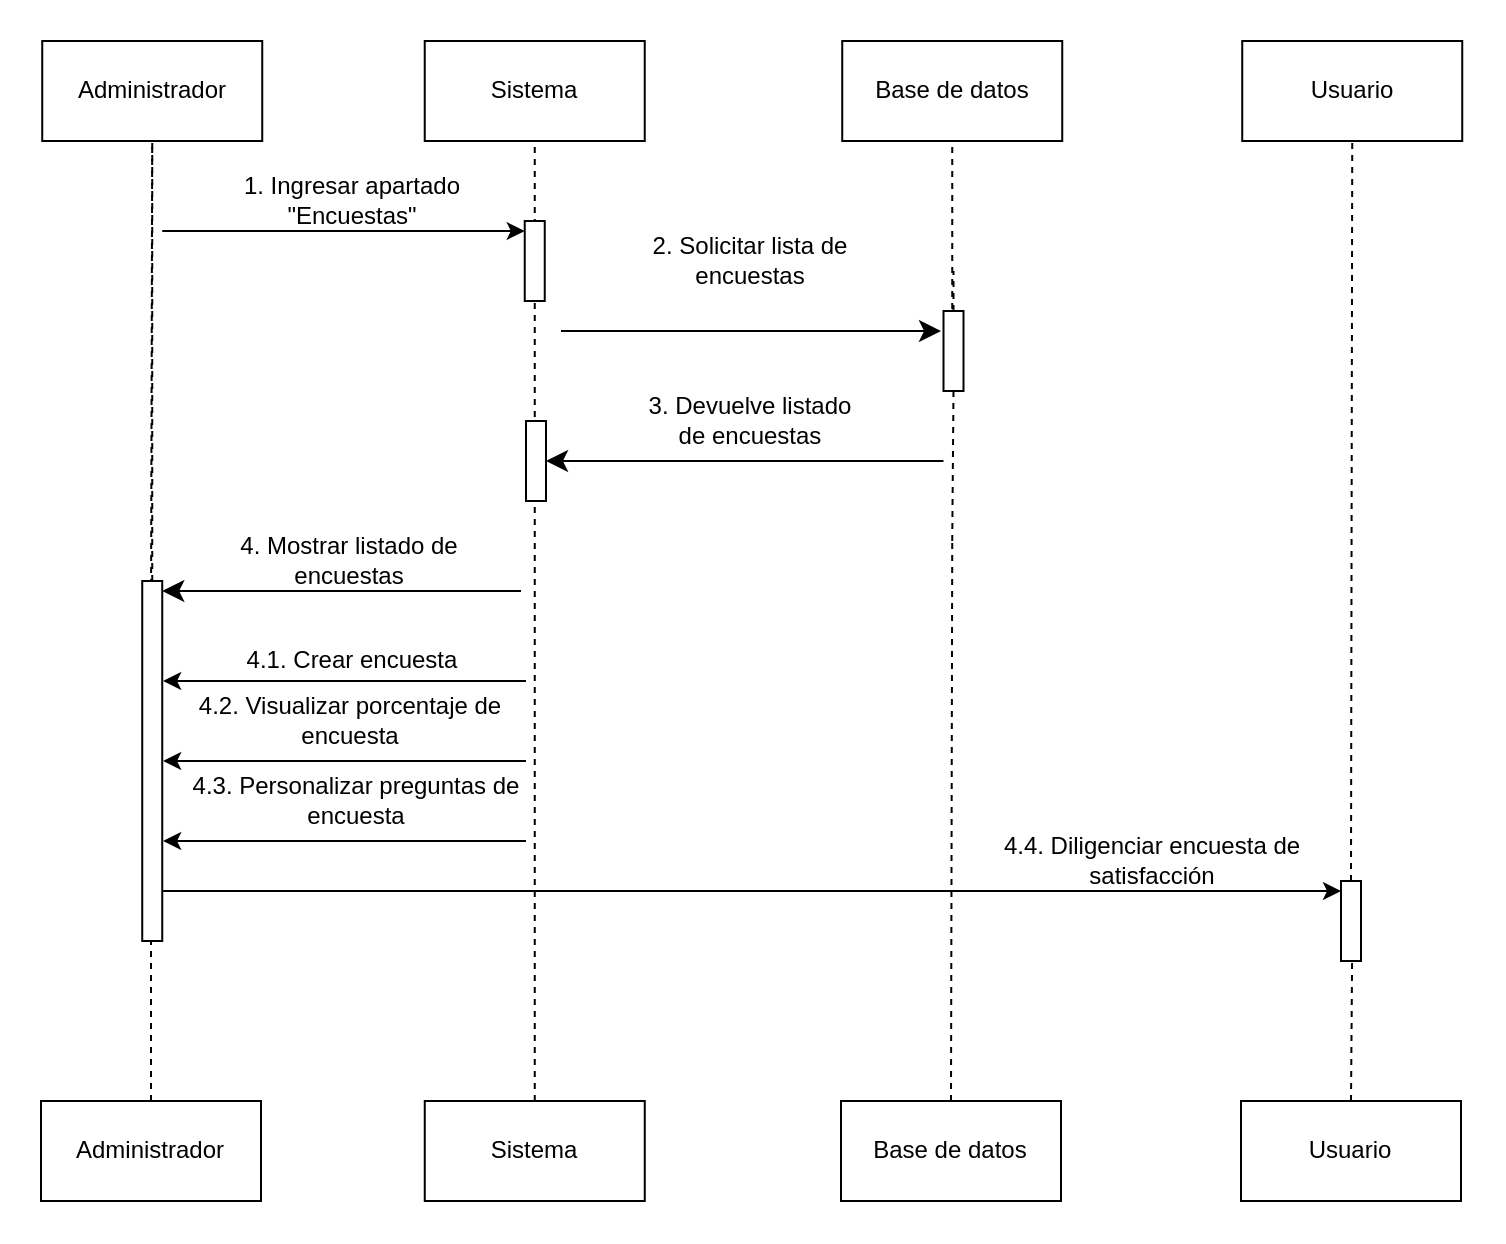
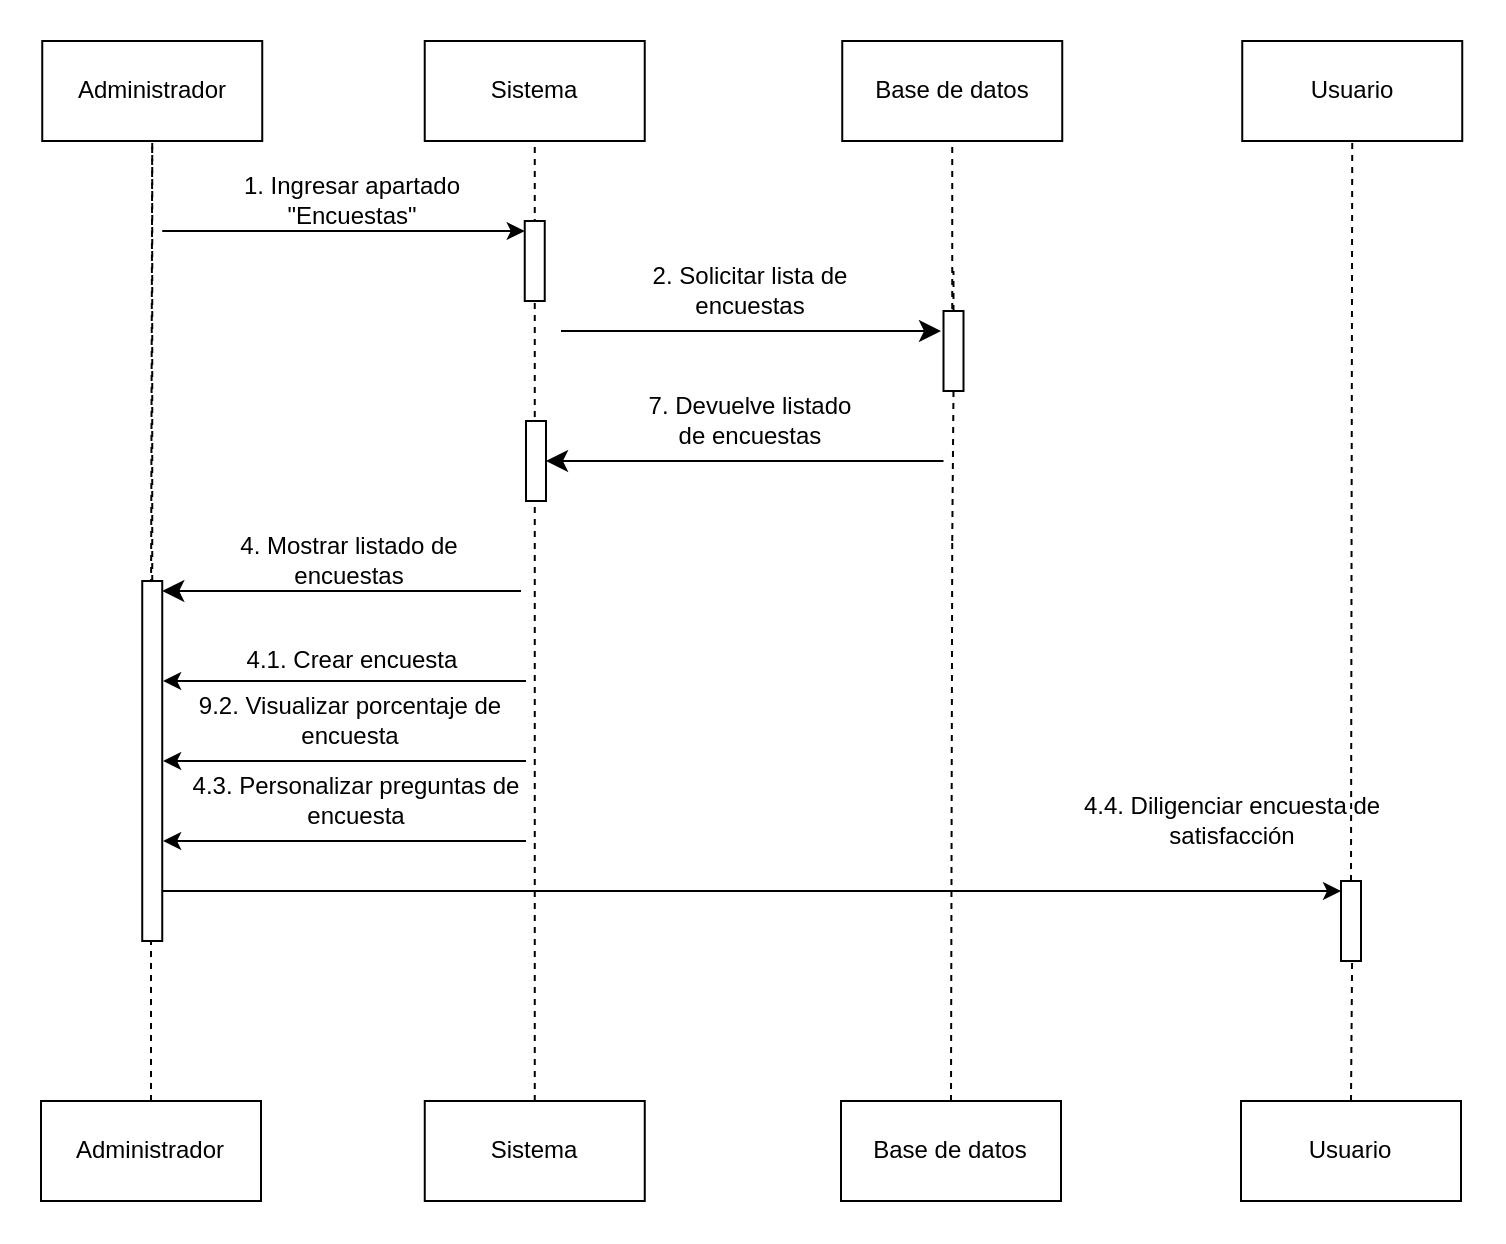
- <mxCell id="15" value="2. Solicitar lista de encuestas" style="text;html=1;align=center;verticalAlign=middle;whiteSpace=wrap;rounded=0;" vertex="1" parent="1"><mxGeometry x="307" y="120" width="136" height="20" as="geometry" /></mxCell>
+ <mxCell id="15" value="2. Solicitar lista de encuestas" style="text;html=1;align=center;verticalAlign=middle;whiteSpace=wrap;rounded=0;" vertex="1" parent="1"><mxGeometry x="307" y="135" width="136" height="20" as="geometry" /></mxCell>
- <mxCell id="17" value="3. Devuelve listado de encuestas" style="text;html=1;align=center;verticalAlign=middle;whiteSpace=wrap;rounded=0;" vertex="1" parent="1"><mxGeometry x="315" y="200" width="120" height="20" as="geometry" /></mxCell>
+ <mxCell id="17" value="7. Devuelve listado de encuestas" style="text;html=1;align=center;verticalAlign=middle;whiteSpace=wrap;rounded=0;" vertex="1" parent="1"><mxGeometry x="315" y="200" width="120" height="20" as="geometry" /></mxCell>
- <mxCell id="30" value="4.2. Visualizar porcentaje de encuesta" style="text;html=1;align=center;verticalAlign=middle;whiteSpace=wrap;rounded=0;" vertex="1" parent="1"><mxGeometry x="89.94" y="350" width="170" height="20" as="geometry" /></mxCell>
+ <mxCell id="30" value="9.2. Visualizar porcentaje de encuesta" style="text;html=1;align=center;verticalAlign=middle;whiteSpace=wrap;rounded=0;" vertex="1" parent="1"><mxGeometry x="89.94" y="350" width="170" height="20" as="geometry" /></mxCell>
- <mxCell id="34" value="4.4. Diligenciar encuesta de satisfacción" style="text;html=1;align=center;verticalAlign=middle;whiteSpace=wrap;rounded=0;" vertex="1" parent="1"><mxGeometry x="490.62" y="420" width="170" height="20" as="geometry" /></mxCell>
+ <mxCell id="34" value="4.4. Diligenciar encuesta de satisfacción" style="text;html=1;align=center;verticalAlign=middle;whiteSpace=wrap;rounded=0;" vertex="1" parent="1"><mxGeometry x="530.62" y="400" width="170" height="20" as="geometry" /></mxCell>
